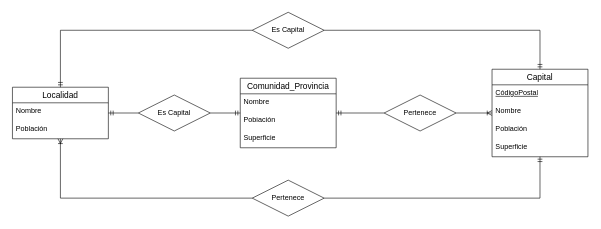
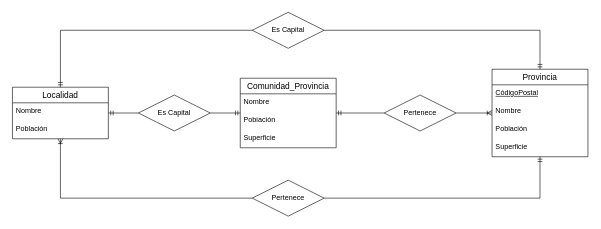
- <mxCell id="5" value="Capital" style="swimlane;fontStyle=0;childLayout=stackLayout;horizontal=1;startSize=26;horizontalStack=0;resizeParent=1;resizeParentMax=0;resizeLast=0;collapsible=1;marginBottom=0;align=center;fontSize=14;" vertex="1" parent="1"><mxGeometry x="820" y="115" width="160" height="146" as="geometry" /></mxCell>
+ <mxCell id="5" value="Provincia" style="swimlane;fontStyle=0;childLayout=stackLayout;horizontal=1;startSize=26;horizontalStack=0;resizeParent=1;resizeParentMax=0;resizeLast=0;collapsible=1;marginBottom=0;align=center;fontSize=14;" vertex="1" parent="1"><mxGeometry x="820" y="115" width="160" height="146" as="geometry" /></mxCell>
